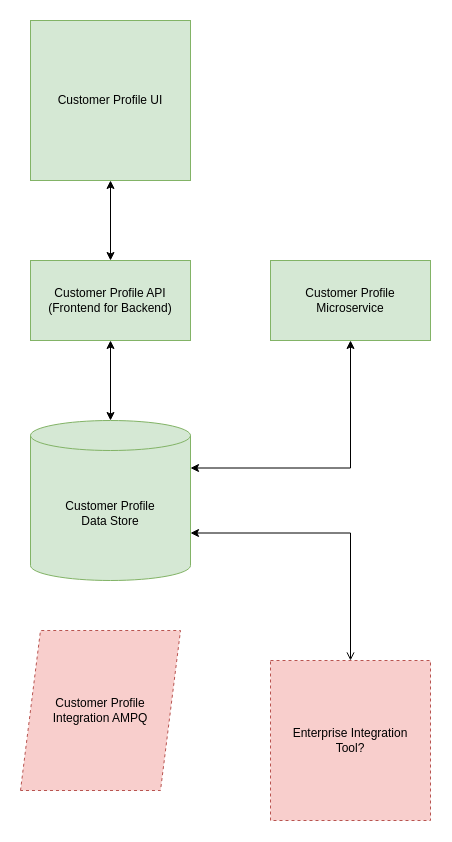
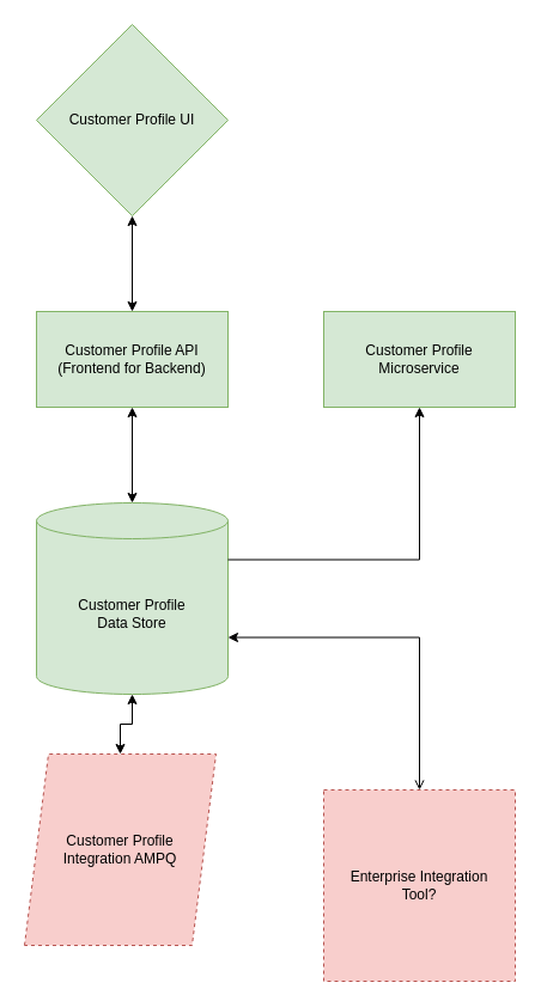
- <mxCell id="5" value="Customer Profile UI" style="rounded=0;whiteSpace=wrap;html=1;fillColor=#d5e8d4;strokeColor=#82b366;" vertex="1" parent="1"><mxGeometry x="30" y="20" width="160" height="160" as="geometry" /></mxCell>
+ <mxCell id="5" value="Customer Profile UI" style="rhombus;whiteSpace=wrap;html=1;fillColor=#d5e8d4;strokeColor=#82b366;" vertex="1" parent="1"><mxGeometry x="30" y="20" width="160" height="160" as="geometry" /></mxCell>
- <mxCell id="9" style="edgeStyle=orthogonalEdgeStyle;rounded=0;orthogonalLoop=1;jettySize=auto;html=1;exitX=0.5;exitY=1;exitDx=0;exitDy=0;entryX=1;entryY=0;entryDx=0;entryDy=47.5;entryPerimeter=0;startArrow=classic;startFill=1;" edge="1" parent="1" source="10" target="8"><mxGeometry relative="1" as="geometry" /></mxCell>
+ <mxCell id="9" style="edgeStyle=orthogonalEdgeStyle;rounded=0;orthogonalLoop=1;jettySize=auto;html=1;exitX=0.5;exitY=1;exitDx=0;exitDy=0;entryX=1;entryY=0;entryDx=0;entryDy=47.5;entryPerimeter=0;startArrow=classic;startFill=1;endArrow=none;" edge="1" parent="1" source="10" target="8"><mxGeometry relative="1" as="geometry" /></mxCell>
+ <mxCell id="6" style="edgeStyle=orthogonalEdgeStyle;rounded=0;orthogonalLoop=1;jettySize=auto;html=1;exitX=0.5;exitY=1;exitDx=0;exitDy=0;exitPerimeter=0;entryX=0.5;entryY=0;entryDx=0;entryDy=0;startArrow=classic;startFill=1;" edge="1" parent="1" source="8" target="11"><mxGeometry relative="1" as="geometry" /></mxCell>
